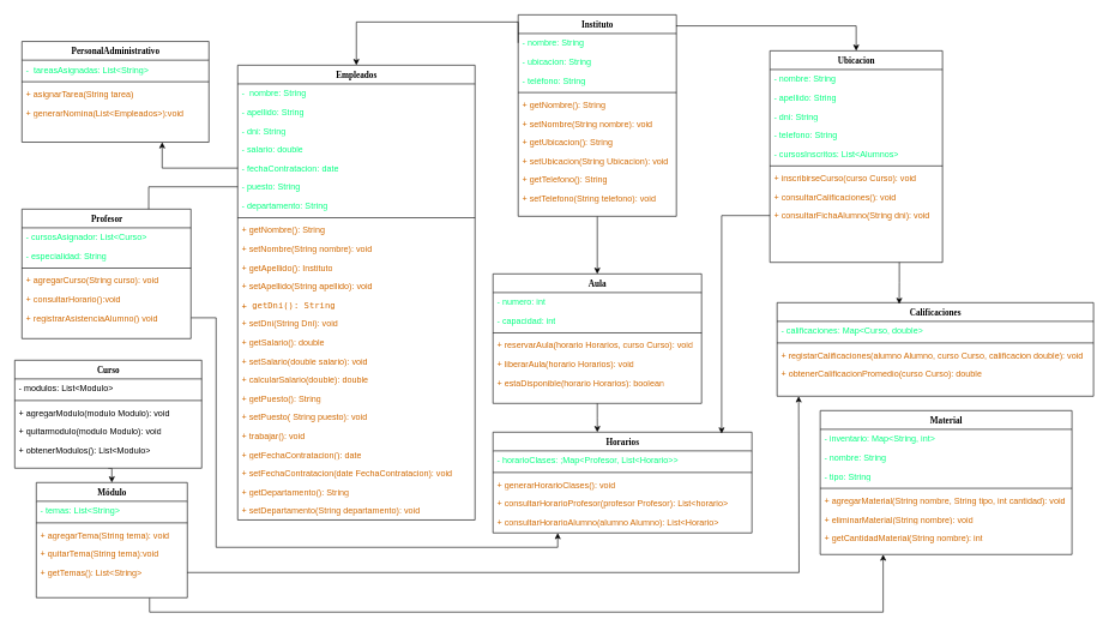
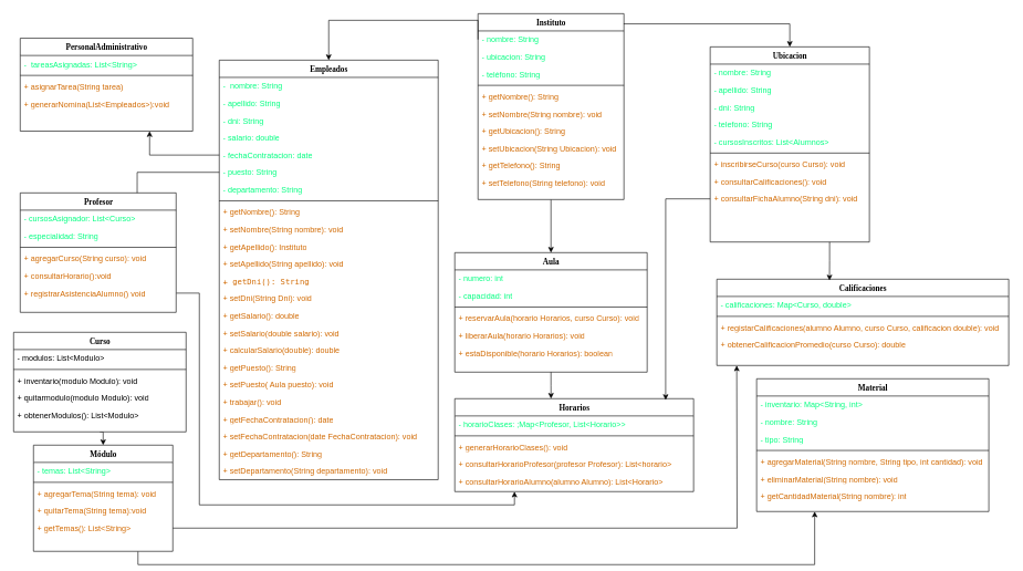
- <mxCell id="76" value="+ agregarModulo(modulo Modulo): void" style="text;html=1;strokeColor=none;fillColor=none;align=left;verticalAlign=top;spacingLeft=4;spacingRight=4;whiteSpace=wrap;overflow=hidden;rotatable=0;points=[[0,0.5],[1,0.5]];portConstraint=eastwest;" vertex="1" parent="73"><mxGeometry y="60" width="260" height="26" as="geometry" /></mxCell>
+ <mxCell id="76" value="+ inventario(modulo Modulo): void" style="text;html=1;strokeColor=none;fillColor=none;align=left;verticalAlign=top;spacingLeft=4;spacingRight=4;whiteSpace=wrap;overflow=hidden;rotatable=0;points=[[0,0.5],[1,0.5]];portConstraint=eastwest;" vertex="1" parent="73"><mxGeometry y="60" width="260" height="26" as="geometry" /></mxCell>
- <mxCell id="41" value="+ setPuesto( String puesto): void" style="text;html=1;strokeColor=none;fillColor=none;align=left;verticalAlign=top;spacingLeft=4;spacingRight=4;whiteSpace=wrap;overflow=hidden;rotatable=0;points=[[0,0.5],[1,0.5]];portConstraint=eastwest;fontColor=#D16900;" vertex="1" parent="22"><mxGeometry y="476" width="330" height="26" as="geometry" /></mxCell>
+ <mxCell id="41" value="+ setPuesto( Aula puesto): void" style="text;html=1;strokeColor=none;fillColor=none;align=left;verticalAlign=top;spacingLeft=4;spacingRight=4;whiteSpace=wrap;overflow=hidden;rotatable=0;points=[[0,0.5],[1,0.5]];portConstraint=eastwest;fontColor=#D16900;" vertex="1" parent="22"><mxGeometry y="476" width="330" height="26" as="geometry" /></mxCell>
